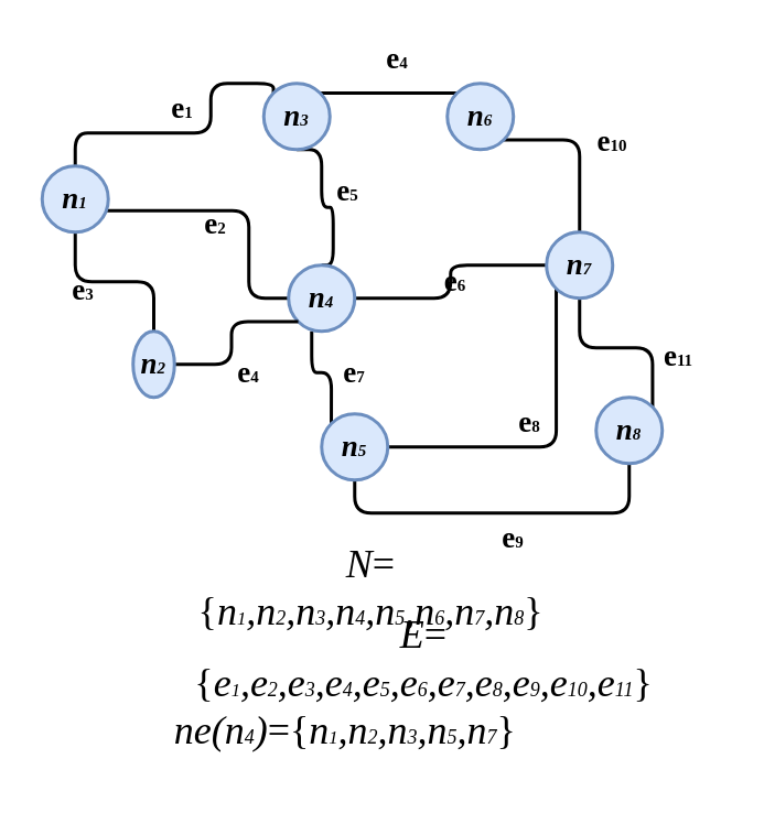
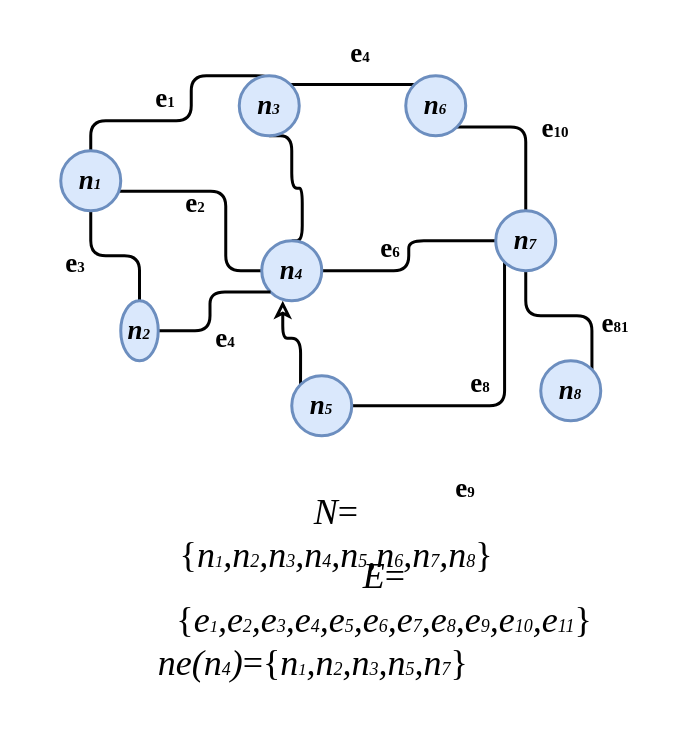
- <mxCell id="31" value="&lt;font style=&quot;font-size: 18px&quot; face=&quot;Times New Roman&quot;&gt;&lt;b&gt;&lt;font style=&quot;font-size: 18px&quot;&gt;e&lt;font style=&quot;font-size: 10px&quot;&gt;5&lt;/font&gt;&lt;/font&gt;&lt;/b&gt;&lt;/font&gt;" style="text;html=1;strokeColor=none;fillColor=none;align=center;verticalAlign=middle;whiteSpace=wrap;rounded=0;fontFamily=Times New Roman;fontSize=12;" vertex="1" parent="1"><mxGeometry x="180" y="100" width="60" height="30" as="geometry" /></mxCell>
- <mxCell id="5" value="&lt;font&gt;&lt;b&gt;&lt;font style=&quot;font-size: 18px&quot;&gt;n&lt;font style=&quot;font-size: 10px&quot;&gt;1&lt;/font&gt;&lt;/font&gt;&lt;/b&gt;&lt;/font&gt;" style="ellipse;whiteSpace=wrap;html=1;aspect=fixed;fontSize=6;strokeColor=#6c8ebf;strokeWidth=2;fillColor=#dae8fc;fontFamily=Times New Roman;fontStyle=2" vertex="1" parent="1"><mxGeometry x="25" y="100" width="40" height="40" as="geometry" /></mxCell>
+ <mxCell id="5" value="&lt;font&gt;&lt;b&gt;&lt;font style=&quot;font-size: 18px&quot;&gt;n&lt;font style=&quot;font-size: 10px&quot;&gt;1&lt;/font&gt;&lt;/font&gt;&lt;/b&gt;&lt;/font&gt;" style="ellipse;whiteSpace=wrap;html=1;aspect=fixed;fontSize=6;strokeColor=#6c8ebf;strokeWidth=2;fillColor=#dae8fc;fontFamily=Times New Roman;fontStyle=2" vertex="1" parent="1"><mxGeometry x="40" y="100" width="40" height="40" as="geometry" /></mxCell>
- <mxCell id="30" value="&lt;font style=&quot;font-size: 18px&quot; face=&quot;Times New Roman&quot;&gt;&lt;b&gt;&lt;font style=&quot;font-size: 18px&quot;&gt;e&lt;font style=&quot;font-size: 10px&quot;&gt;6&lt;/font&gt;&lt;/font&gt;&lt;/b&gt;&lt;/font&gt;" style="text;html=1;strokeColor=none;fillColor=none;align=center;verticalAlign=middle;whiteSpace=wrap;rounded=0;fontFamily=Times New Roman;fontSize=12;" vertex="1" parent="1"><mxGeometry x="245" y="155" width="60" height="30" as="geometry" /></mxCell>
+ <mxCell id="30" value="&lt;font style=&quot;font-size: 18px&quot; face=&quot;Times New Roman&quot;&gt;&lt;b&gt;&lt;font style=&quot;font-size: 18px&quot;&gt;e&lt;font style=&quot;font-size: 10px&quot;&gt;6&lt;/font&gt;&lt;/font&gt;&lt;/b&gt;&lt;/font&gt;" style="text;html=1;strokeColor=none;fillColor=none;align=center;verticalAlign=middle;whiteSpace=wrap;rounded=0;fontFamily=Times New Roman;fontSize=12;" vertex="1" parent="1"><mxGeometry x="230" y="150" width="60" height="30" as="geometry" /></mxCell>
- <mxCell id="6" style="edgeStyle=orthogonalEdgeStyle;rounded=1;orthogonalLoop=1;jettySize=auto;html=1;exitX=0;exitY=0;exitDx=0;exitDy=0;entryX=0.35;entryY=1;entryDx=0;entryDy=0;entryPerimeter=0;fontSize=6;endArrow=none;endFill=0;strokeColor=#000000;strokeWidth=2;fontFamily=Times New Roman;fontStyle=2" edge="1" parent="1" source="9" target="14"><mxGeometry relative="1" as="geometry" /></mxCell>
+ <mxCell id="6" style="edgeStyle=orthogonalEdgeStyle;rounded=1;orthogonalLoop=1;jettySize=auto;html=1;exitX=0;exitY=0;exitDx=0;exitDy=0;entryX=0.35;entryY=1;entryDx=0;entryDy=0;entryPerimeter=0;fontSize=6;endArrow=classic;endFill=0;strokeColor=#000000;strokeWidth=2;fontFamily=Times New Roman;fontStyle=2;" edge="1" parent="1" source="9" target="14"><mxGeometry relative="1" as="geometry" /></mxCell>
- <mxCell id="34" value="&lt;font style=&quot;font-size: 18px&quot; face=&quot;Times New Roman&quot;&gt;&lt;b&gt;&lt;font style=&quot;font-size: 18px&quot;&gt;e&lt;font style=&quot;font-size: 10px&quot;&gt;11&lt;/font&gt;&lt;/font&gt;&lt;/b&gt;&lt;/font&gt;" style="text;html=1;strokeColor=none;fillColor=none;align=center;verticalAlign=middle;whiteSpace=wrap;rounded=0;fontFamily=Times New Roman;fontSize=12;" vertex="1" parent="1"><mxGeometry x="380" y="200" width="60" height="30" as="geometry" /></mxCell>
+ <mxCell id="34" value="&lt;font style=&quot;font-size: 18px&quot; face=&quot;Times New Roman&quot;&gt;&lt;b&gt;&lt;font style=&quot;font-size: 18px&quot;&gt;e&lt;font style=&quot;font-size: 10px&quot;&gt;81&lt;/font&gt;&lt;/font&gt;&lt;/b&gt;&lt;/font&gt;" style="text;html=1;strokeColor=none;fillColor=none;align=center;verticalAlign=middle;whiteSpace=wrap;rounded=0;fontFamily=Times New Roman;fontSize=12;" vertex="1" parent="1"><mxGeometry x="380" y="200" width="60" height="30" as="geometry" /></mxCell>
- <mxCell id="29" value="&lt;font style=&quot;font-size: 18px&quot; face=&quot;Times New Roman&quot;&gt;&lt;b&gt;&lt;font style=&quot;font-size: 18px&quot;&gt;e&lt;font style=&quot;font-size: 10px&quot;&gt;7&lt;/font&gt;&lt;/font&gt;&lt;/b&gt;&lt;/font&gt;" style="text;html=1;strokeColor=none;fillColor=none;align=center;verticalAlign=middle;whiteSpace=wrap;rounded=0;fontFamily=Times New Roman;fontSize=12;" vertex="1" parent="1"><mxGeometry x="184" y="210" width="60" height="30" as="geometry" /></mxCell>
- <mxCell id="8" style="edgeStyle=orthogonalEdgeStyle;rounded=1;orthogonalLoop=1;jettySize=auto;html=1;exitX=0.5;exitY=1;exitDx=0;exitDy=0;entryX=0.5;entryY=1;entryDx=0;entryDy=0;fontSize=6;endArrow=none;endFill=0;strokeColor=#000000;strokeWidth=2;fontFamily=Times New Roman;fontStyle=2" edge="1" parent="1" source="9" target="21"><mxGeometry relative="1" as="geometry" /></mxCell>
